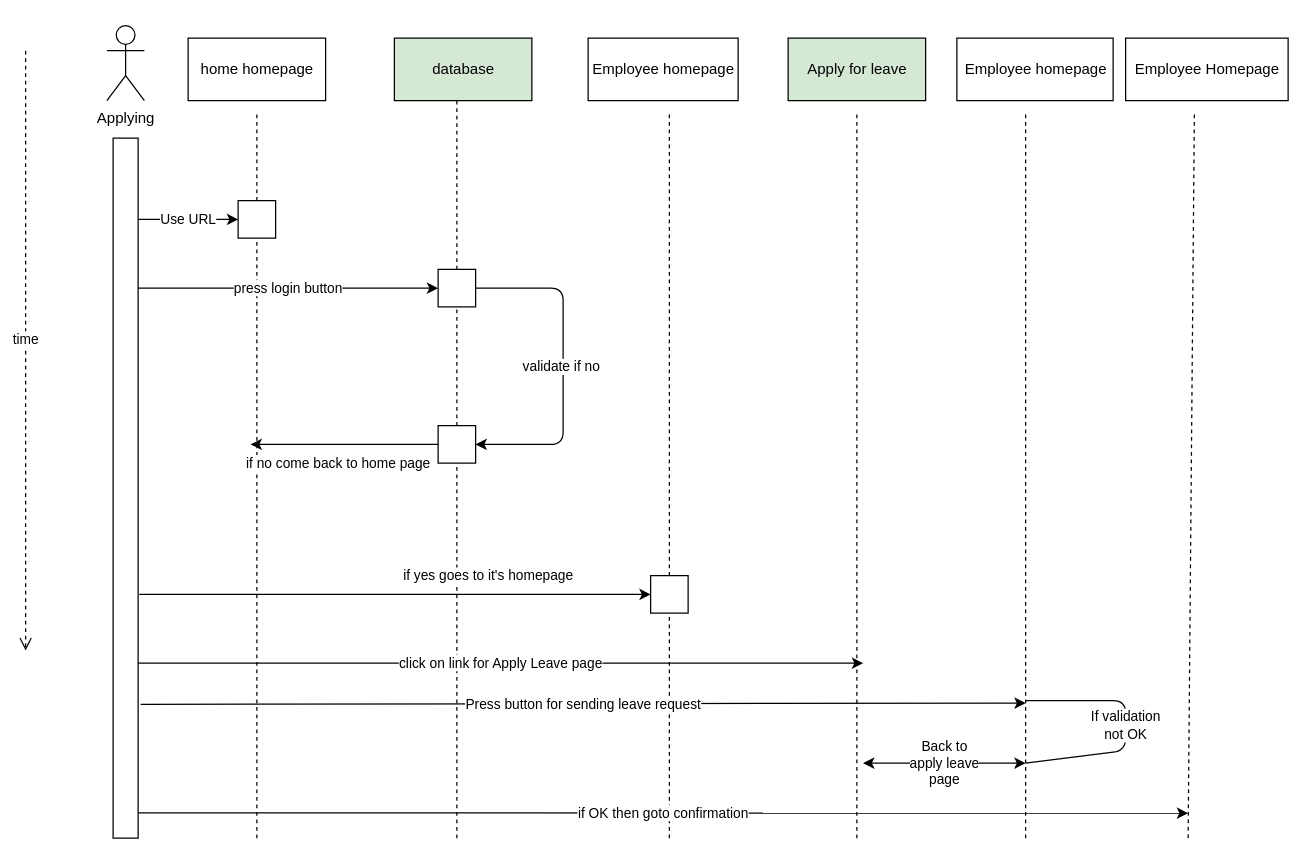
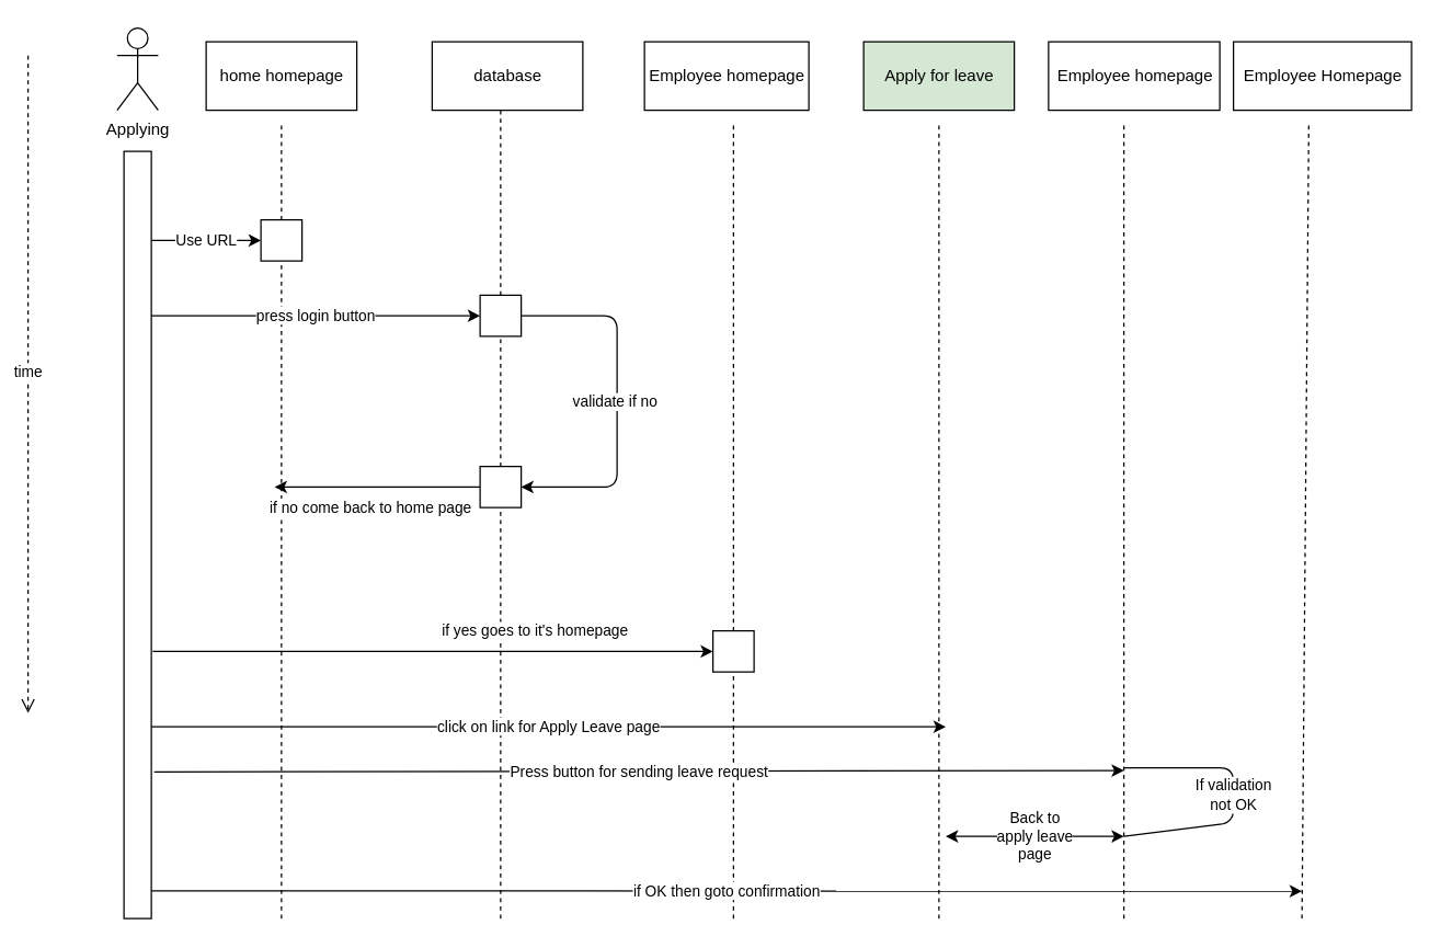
- <mxCell id="6" value="database" style="html=1;fillColor=#d5e8d4;" parent="1" vertex="1"><mxGeometry x="315" y="30" width="110" height="50" as="geometry" /></mxCell>
+ <mxCell id="6" value="database" style="html=1;" parent="1" vertex="1"><mxGeometry x="315" y="30" width="110" height="50" as="geometry" /></mxCell>
